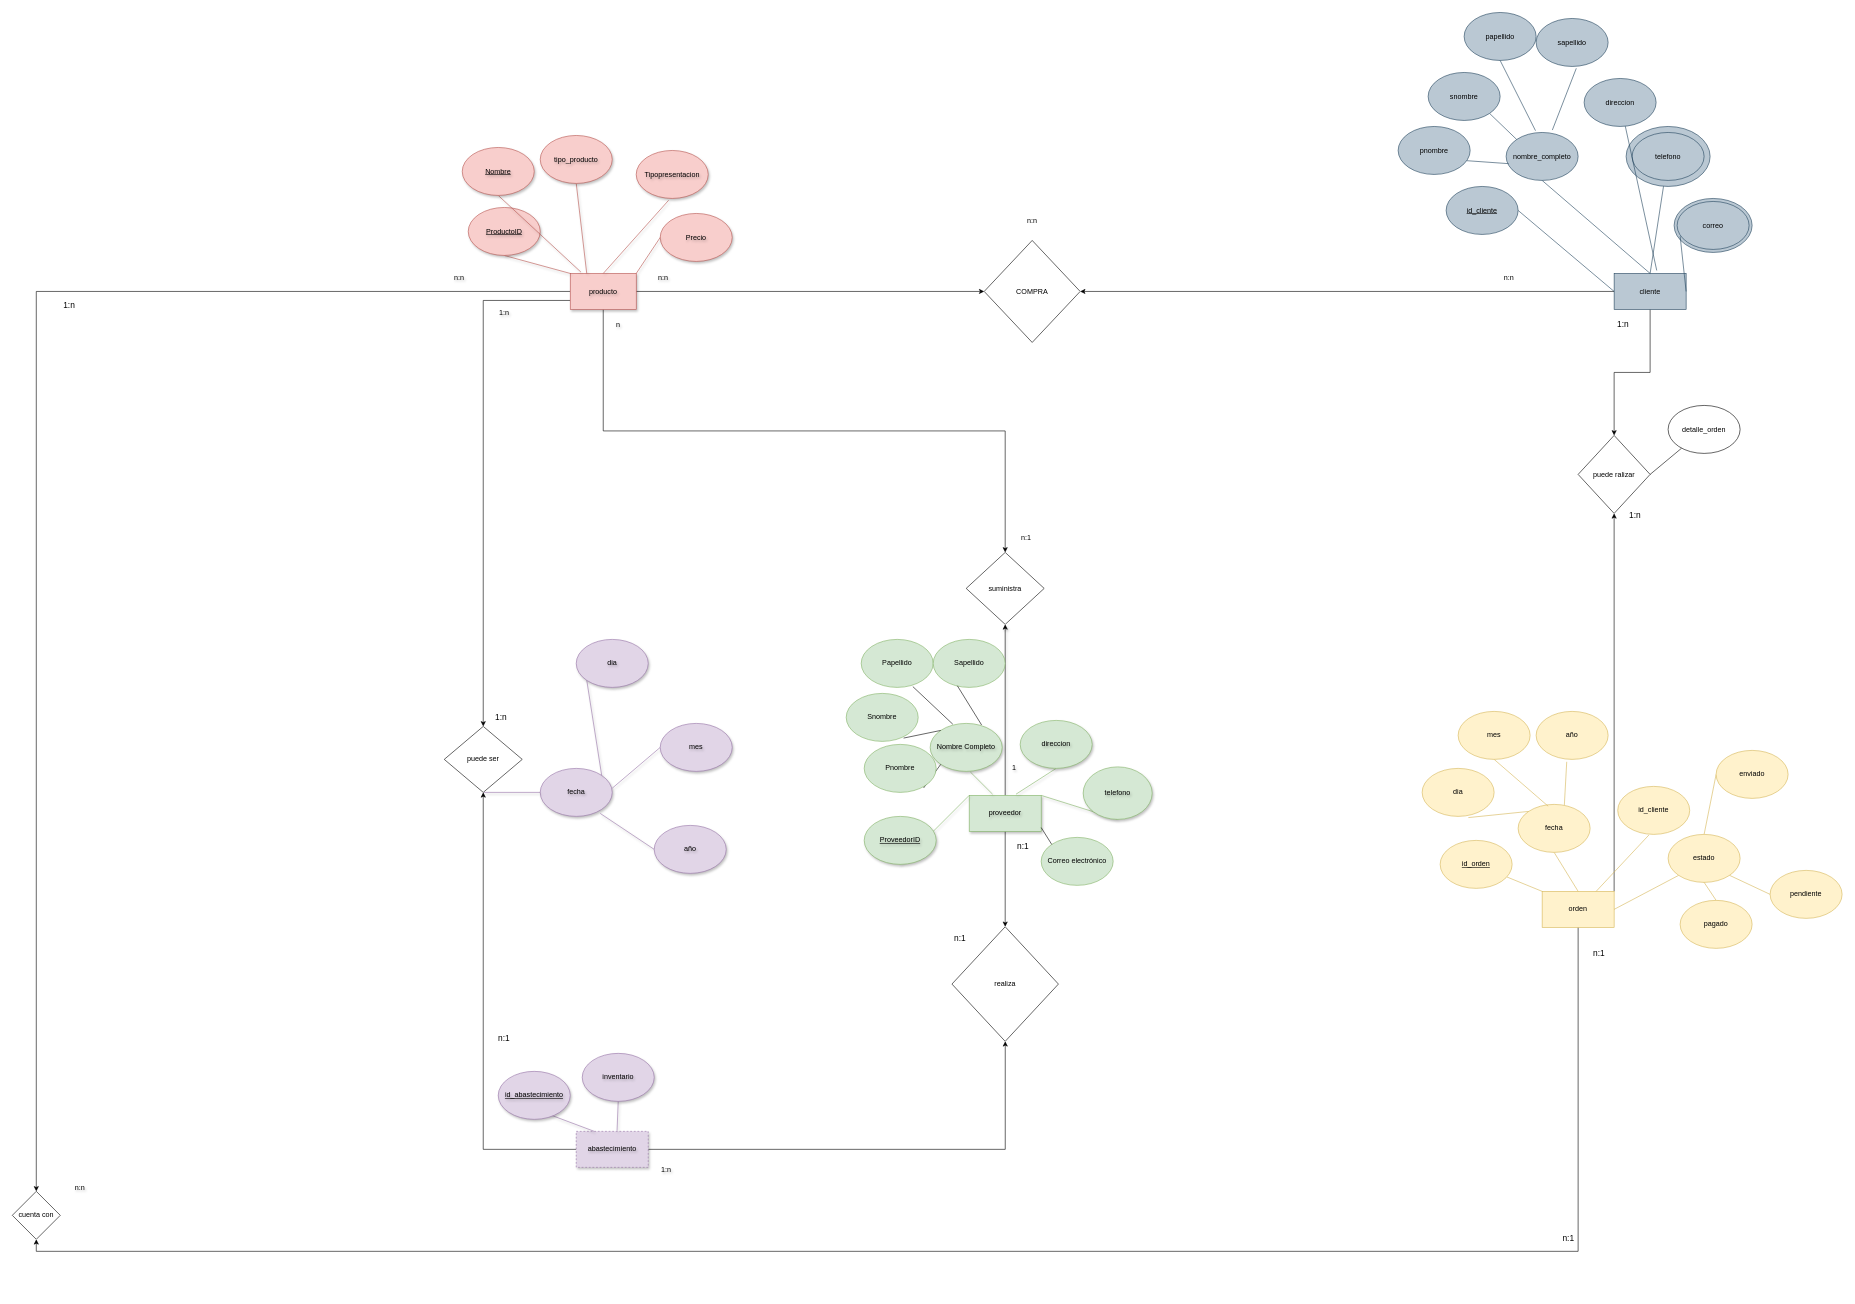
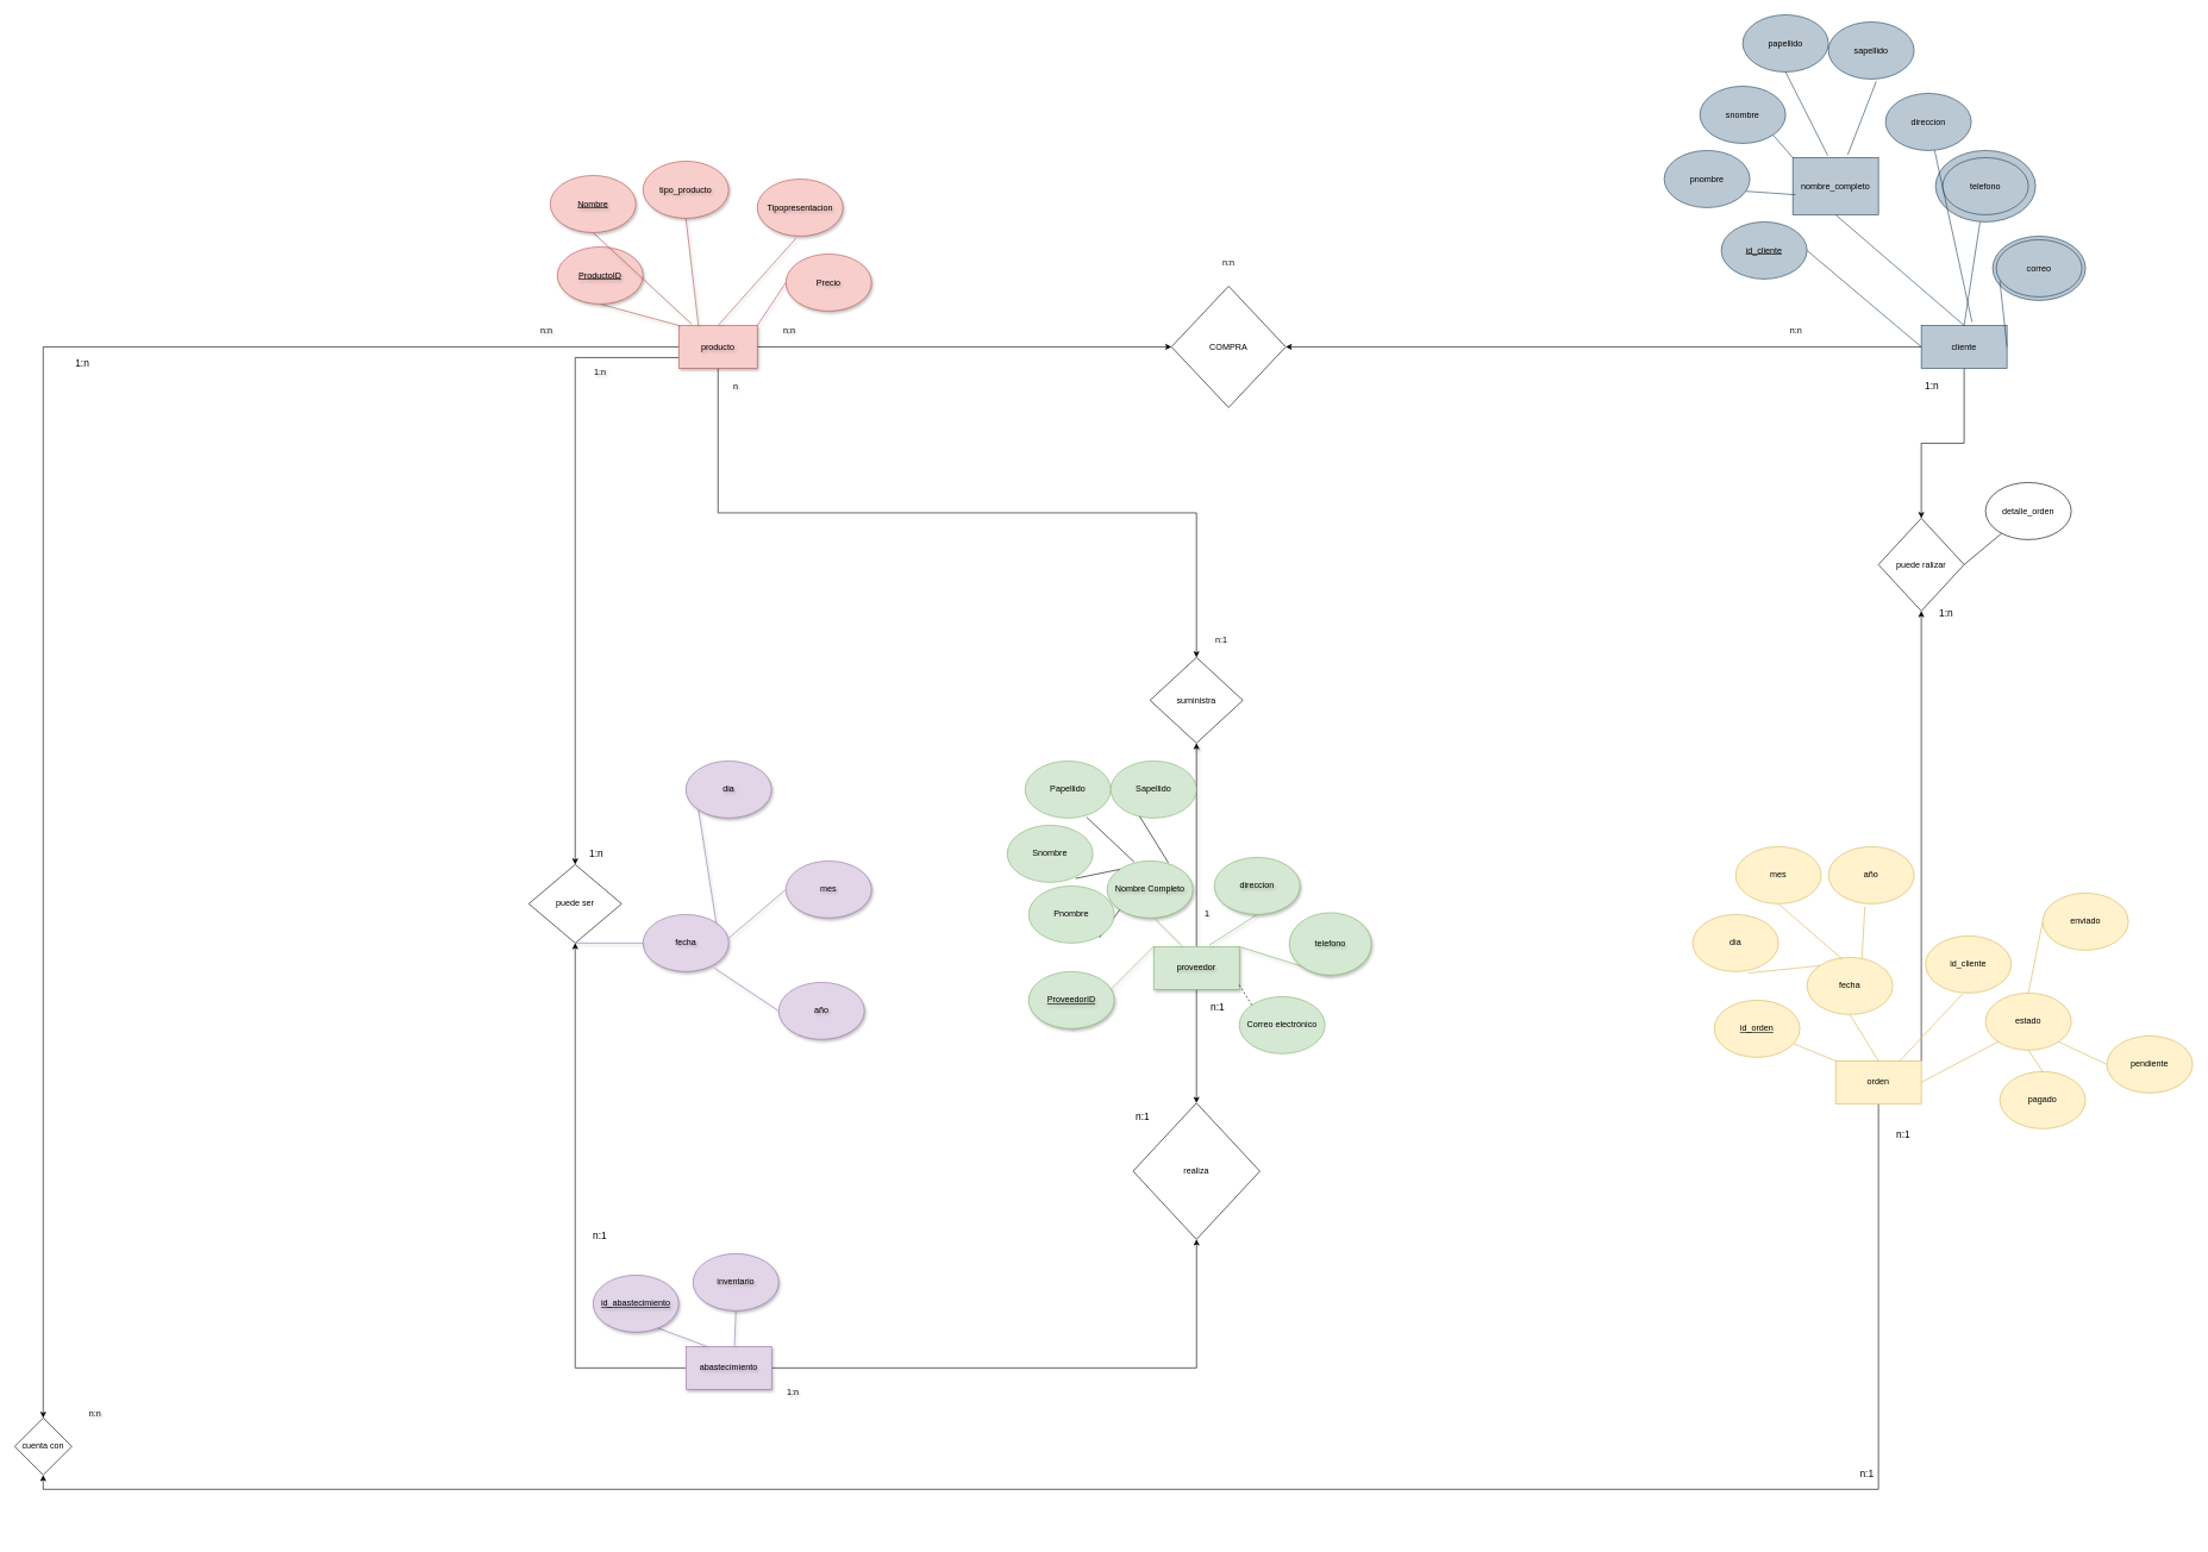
- <mxCell id="22" value="nombre_completo" style="ellipse;whiteSpace=wrap;html=1;fillColor=#bac8d3;strokeColor=#23445d;" parent="1" vertex="1"><mxGeometry x="2510" y="220" width="120" height="80" as="geometry" /></mxCell>
+ <mxCell id="22" value="nombre_completo" style="whiteSpace=wrap;html=1;fillColor=#bac8d3;strokeColor=#23445d;rounded=0;" parent="1" vertex="1"><mxGeometry x="2510" y="220" width="120" height="80" as="geometry" /></mxCell>
- <mxCell id="123" value="" style="endArrow=none;html=1;rounded=0;entryX=0;entryY=0;entryDx=0;entryDy=0;exitX=1;exitY=0.894;exitDx=0;exitDy=0;exitPerimeter=0;" edge="1" parent="1" source="14" target="122"><mxGeometry width="50" height="50" relative="1" as="geometry"><mxPoint x="1690" y="1355" as="sourcePoint" /><mxPoint x="1740" y="1305" as="targetPoint" /></mxGeometry></mxCell>
+ <mxCell id="123" value="" style="endArrow=none;html=1;rounded=0;entryX=0;entryY=0;entryDx=0;entryDy=0;exitX=1;exitY=0.894;exitDx=0;exitDy=0;exitPerimeter=0;dashed=1;" edge="1" parent="1" source="14" target="122"><mxGeometry width="50" height="50" relative="1" as="geometry"><mxPoint x="1690" y="1355" as="sourcePoint" /><mxPoint x="1740" y="1305" as="targetPoint" /></mxGeometry></mxCell>
- <mxCell id="74" value="abastecimiento" style="rounded=0;whiteSpace=wrap;html=1;fillColor=#e1d5e7;strokeColor=#9673a6;shadow=1;textShadow=1;dashed=1;" parent="1" vertex="1"><mxGeometry x="960" y="1885" width="120" height="60" as="geometry" /></mxCell>
+ <mxCell id="74" value="abastecimiento" style="rounded=0;whiteSpace=wrap;html=1;fillColor=#e1d5e7;strokeColor=#9673a6;shadow=1;textShadow=1;" parent="1" vertex="1"><mxGeometry x="960" y="1885" width="120" height="60" as="geometry" /></mxCell>
